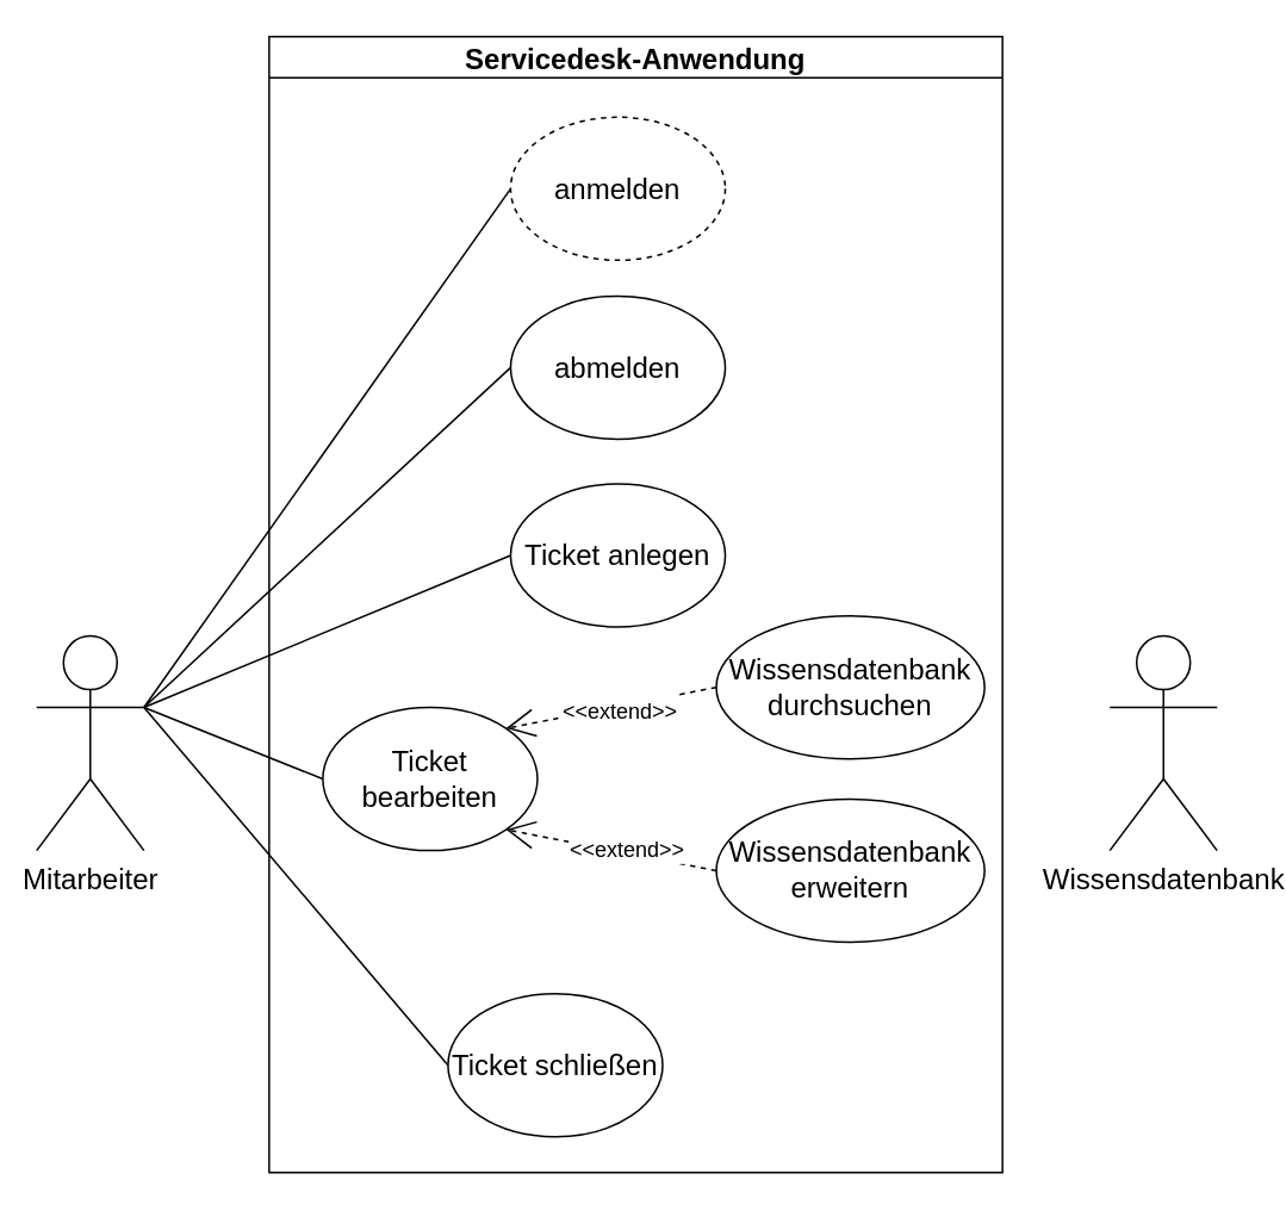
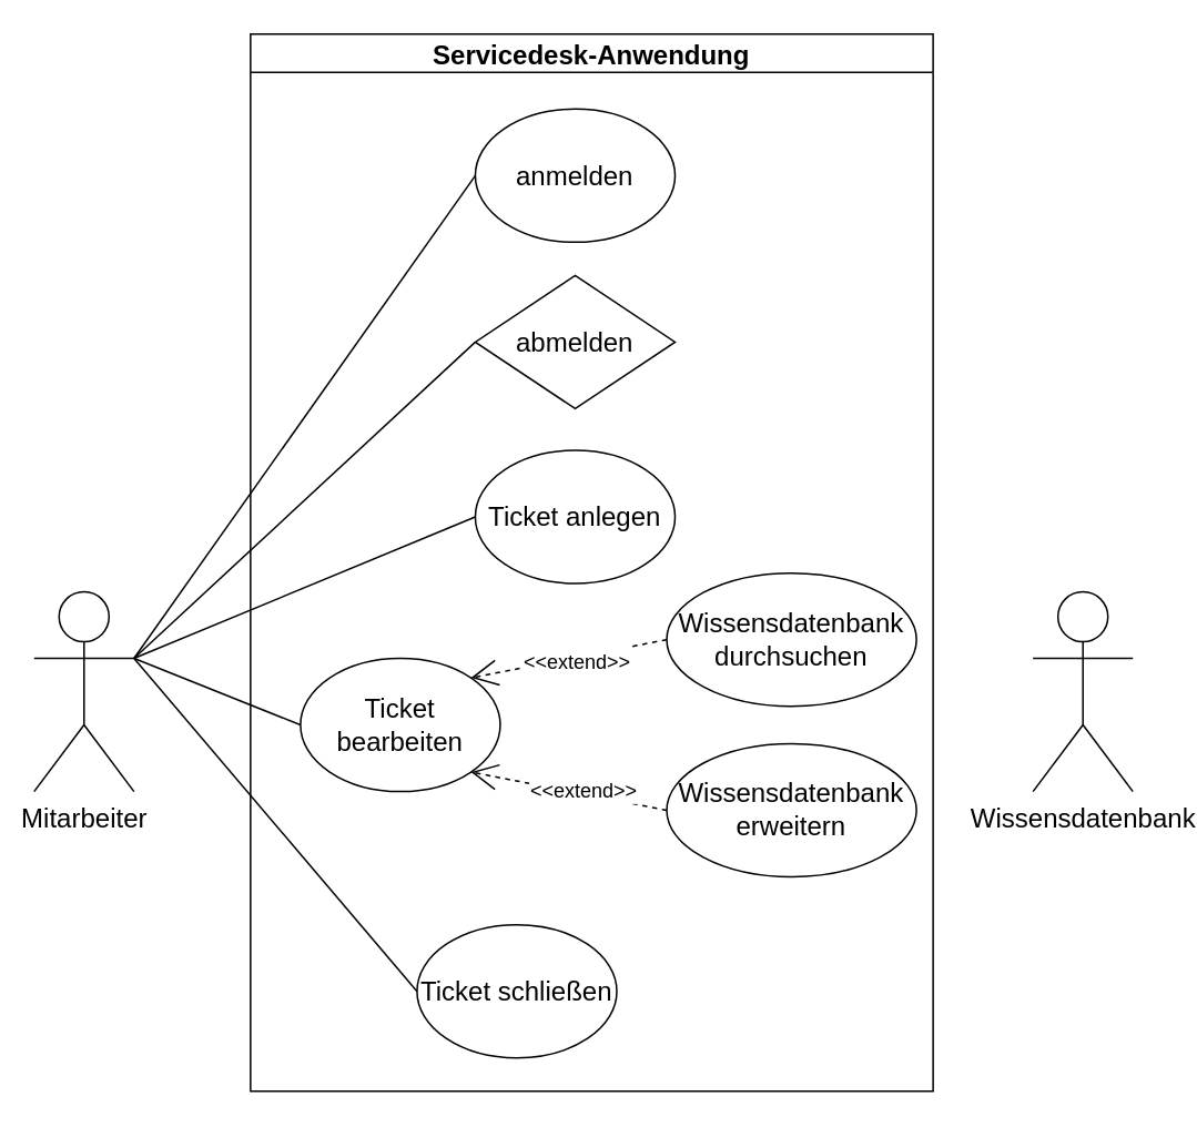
- <mxCell id="3" value="anmelden" style="ellipse;whiteSpace=wrap;html=1;fontSize=16;fillColor=none;dashed=1;" vertex="1" parent="2"><mxGeometry x="135" y="45" width="120" height="80" as="geometry" /></mxCell>
+ <mxCell id="3" value="anmelden" style="ellipse;whiteSpace=wrap;html=1;fontSize=16;fillColor=none;" vertex="1" parent="2"><mxGeometry x="135" y="45" width="120" height="80" as="geometry" /></mxCell>
- <mxCell id="4" value="abmelden" style="ellipse;whiteSpace=wrap;html=1;fontSize=16;fillColor=none;" vertex="1" parent="2"><mxGeometry x="135" y="145" width="120" height="80" as="geometry" /></mxCell>
+ <mxCell id="4" value="abmelden" style="rhombus;whiteSpace=wrap;html=1;fontSize=16;fillColor=none;" vertex="1" parent="2"><mxGeometry x="135" y="145" width="120" height="80" as="geometry" /></mxCell>
